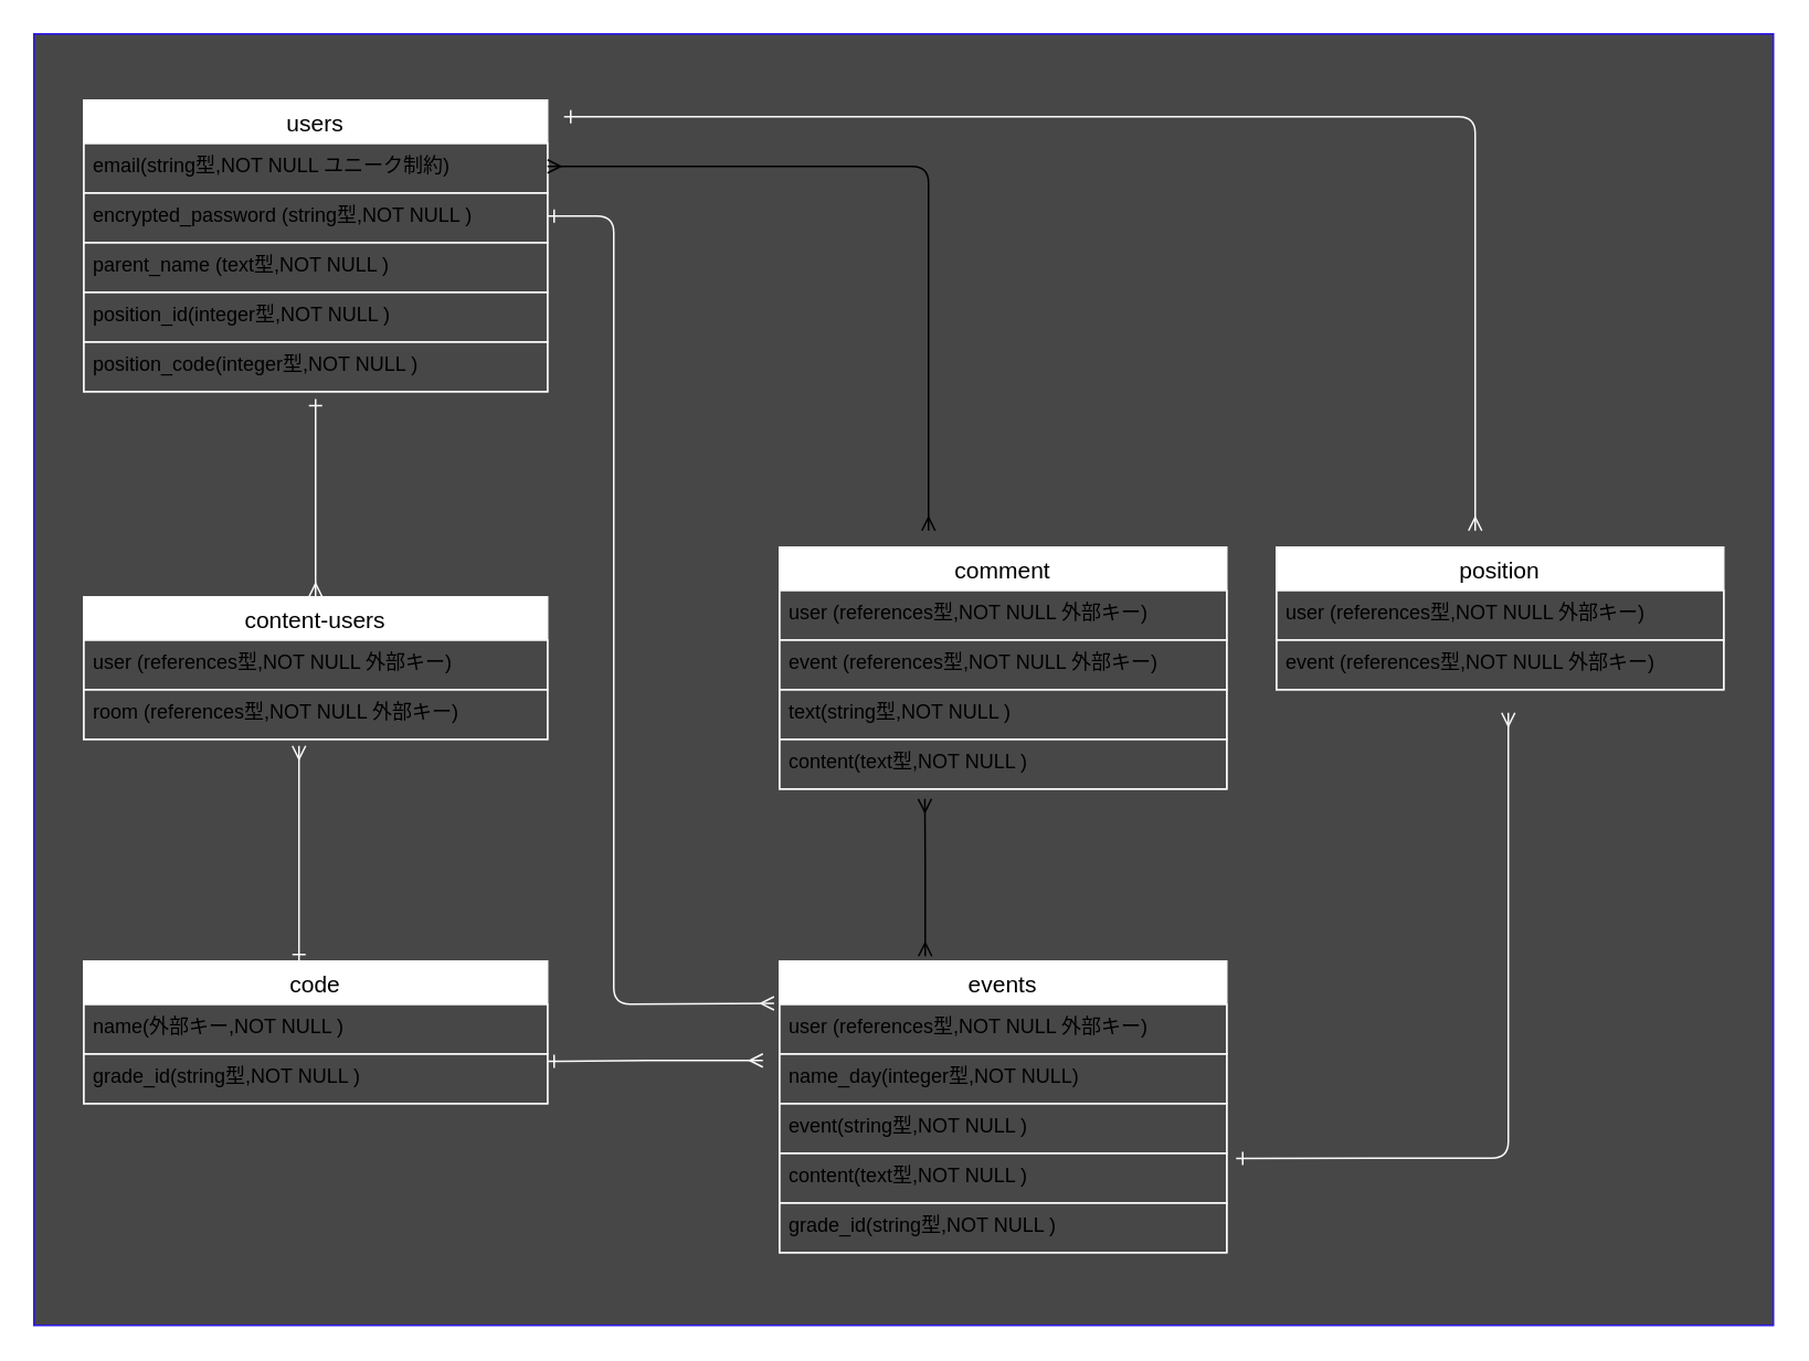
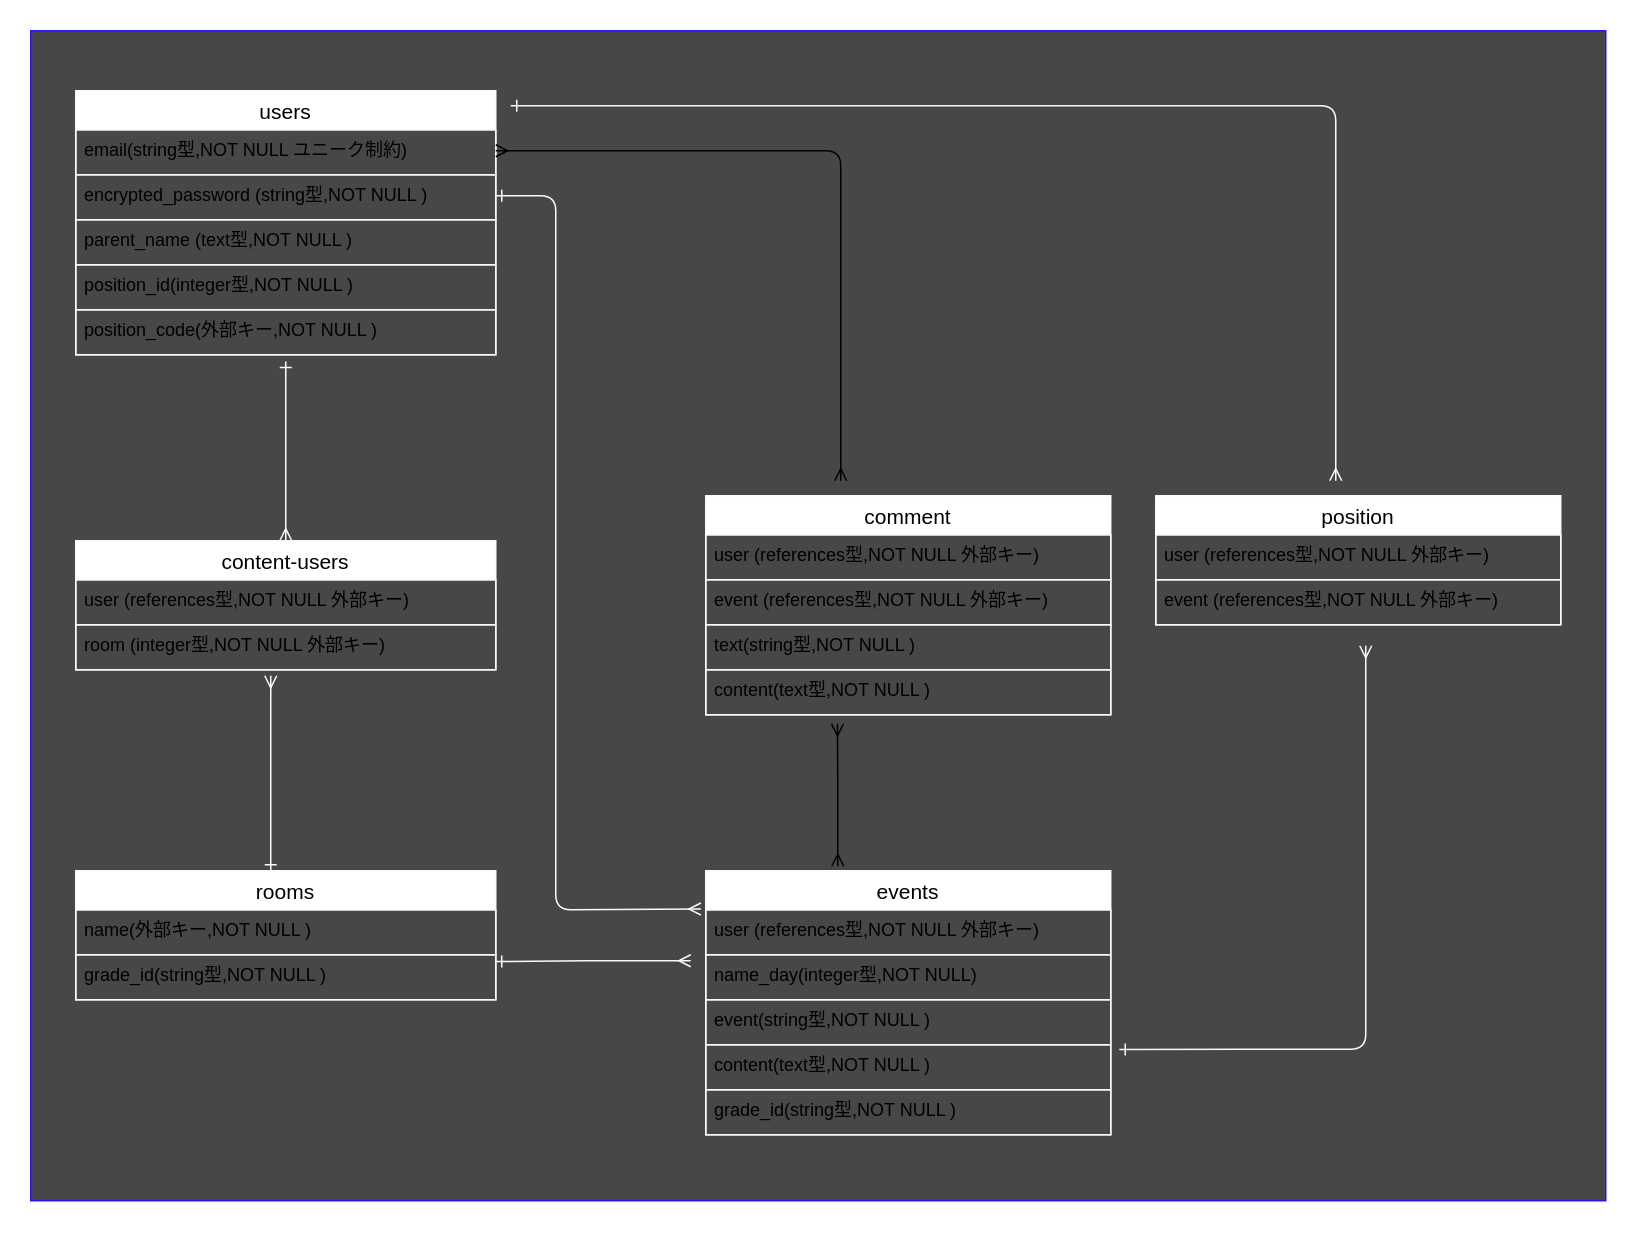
- <mxCell id="9" value="position_code(integer型,NOT NULL )" style="text;strokeColor=#FAFAFA;fillColor=none;spacingLeft=4;spacingRight=4;overflow=hidden;rotatable=0;points=[[0,0.5],[1,0.5]];portConstraint=eastwest;fontSize=12;" parent="3" vertex="1"><mxGeometry y="146" width="280" height="30" as="geometry" /></mxCell>
+ <mxCell id="9" value="position_code(外部キー,NOT NULL )" style="text;strokeColor=#FAFAFA;fillColor=none;spacingLeft=4;spacingRight=4;overflow=hidden;rotatable=0;points=[[0,0.5],[1,0.5]];portConstraint=eastwest;fontSize=12;" parent="3" vertex="1"><mxGeometry y="146" width="280" height="30" as="geometry" /></mxCell>
- <mxCell id="21" value="room (references型,NOT NULL 外部キー)" style="text;strokeColor=#FAFAFA;fillColor=none;spacingLeft=4;spacingRight=4;overflow=hidden;rotatable=0;points=[[0,0.5],[1,0.5]];portConstraint=eastwest;fontSize=12;" parent="19" vertex="1"><mxGeometry y="56" width="280" height="30" as="geometry" /></mxCell>
+ <mxCell id="21" value="room (integer型,NOT NULL 外部キー)" style="text;strokeColor=#FAFAFA;fillColor=none;spacingLeft=4;spacingRight=4;overflow=hidden;rotatable=0;points=[[0,0.5],[1,0.5]];portConstraint=eastwest;fontSize=12;" parent="19" vertex="1"><mxGeometry y="56" width="280" height="30" as="geometry" /></mxCell>
- <mxCell id="10" value="code" style="swimlane;fontStyle=0;childLayout=stackLayout;horizontal=1;startSize=26;horizontalStack=0;resizeParent=1;resizeParentMax=0;resizeLast=0;collapsible=1;marginBottom=0;align=center;fontSize=14;strokeColor=#FAFAFA;" parent="1" vertex="1"><mxGeometry x="50" y="580" width="280" height="86" as="geometry" /></mxCell>
+ <mxCell id="10" value="rooms" style="swimlane;fontStyle=0;childLayout=stackLayout;horizontal=1;startSize=26;horizontalStack=0;resizeParent=1;resizeParentMax=0;resizeLast=0;collapsible=1;marginBottom=0;align=center;fontSize=14;strokeColor=#FAFAFA;" parent="1" vertex="1"><mxGeometry x="50" y="580" width="280" height="86" as="geometry" /></mxCell>
